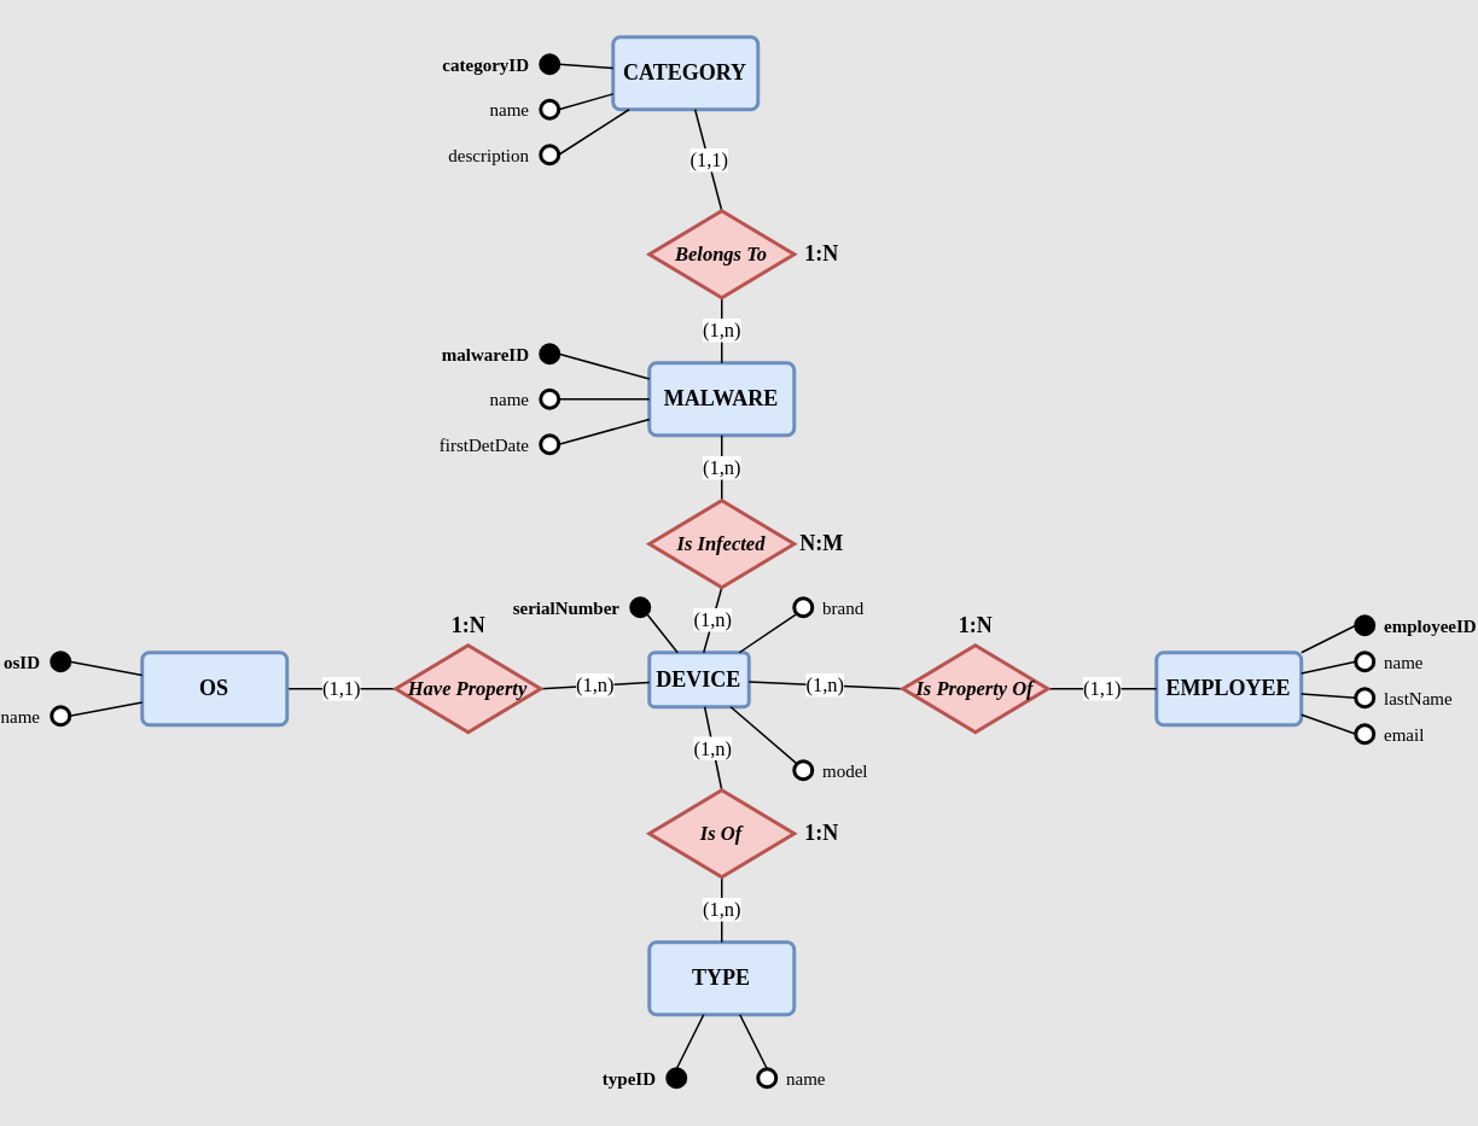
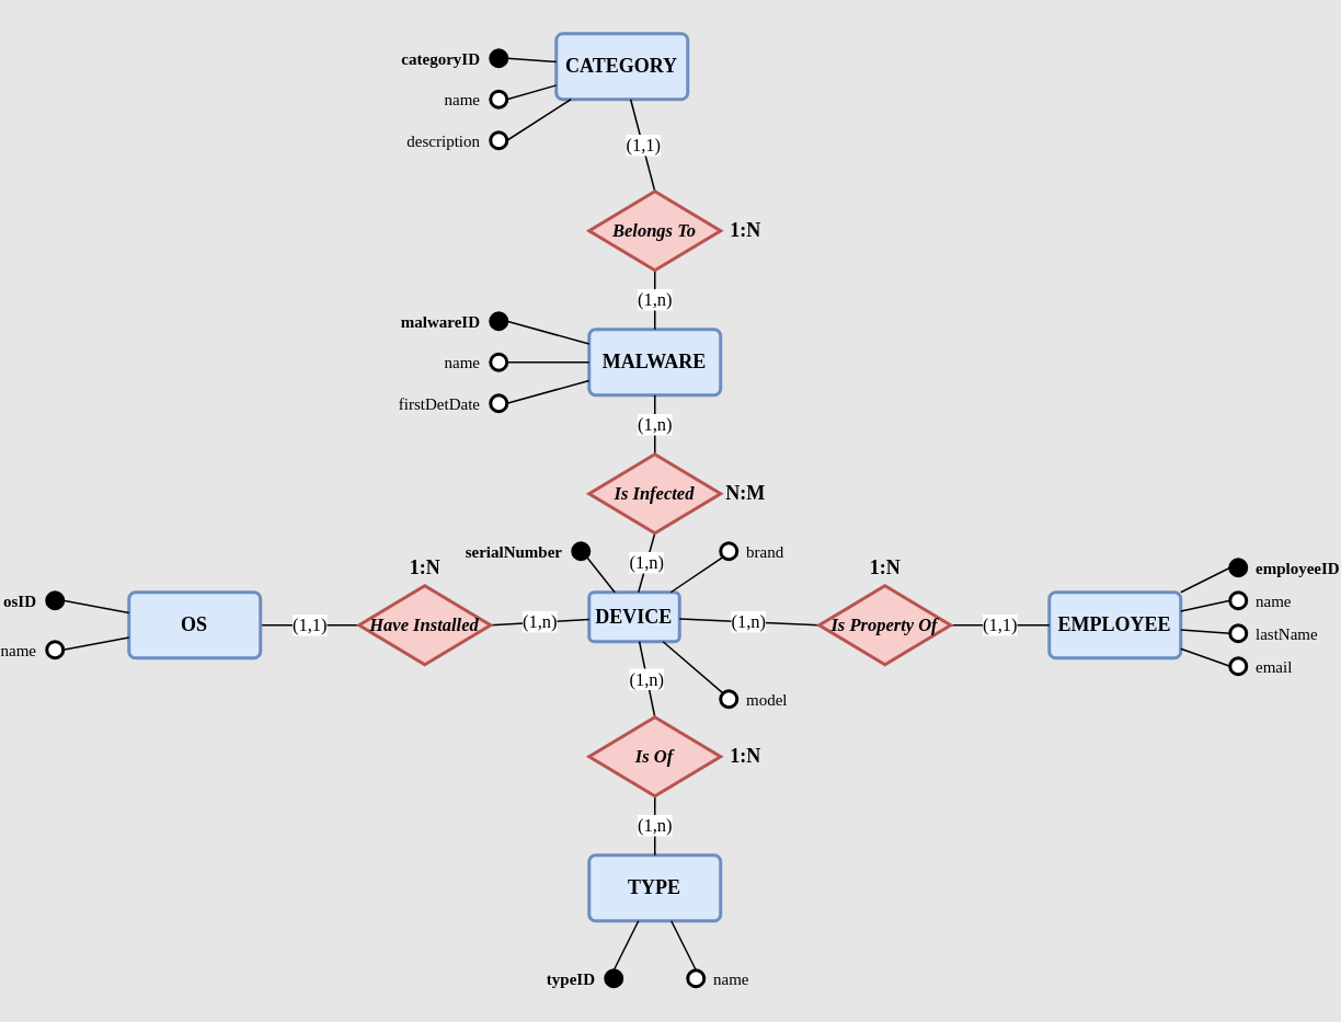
- <mxCell id="14" value="Have Property" style="shape=stencil(rZRpDsIgEIVPw88aKPEApuo9sI6WFKEBXHp7p6VVu5C4JaTJvMd8Q4eF8MwVogKS0ivha5KmjFL8YlyMYuEqyH0QL8JKsVMQHOetKeEq977LkboAK33j8g2hK5zTDJ7lRmuESKPdwHnxESakxlx6CzC6WIYydYgTumBBqLDICTzYbmKrbr8Gs39xB9RHlR+p7Gsqz1CJdZ5nO5GXR2vOej/NinoHY2HG6O1KNEdhYvT2yVzg+WfLYcMSFm9ND1BSvwAeR7QeAN8HjFbAPl7Bx/VzZRzEth/1SAOx8VKpcN9i2fNuS53sWquGB6AV7g==);whiteSpace=wrap;html=1;strokeWidth=2;fontSize=11;snapToPoint=1;fontFamily=Verdana;fillColor=#f8cecc;strokeColor=#b85450;fontStyle=3" vertex="1" parent="1"><mxGeometry x="210" y="360" width="80" height="40" as="geometry" /></mxCell>
+ <mxCell id="14" value="Have Installed" style="shape=stencil(rZRpDsIgEIVPw88aKPEApuo9sI6WFKEBXHp7p6VVu5C4JaTJvMd8Q4eF8MwVogKS0ivha5KmjFL8YlyMYuEqyH0QL8JKsVMQHOetKeEq977LkboAK33j8g2hK5zTDJ7lRmuESKPdwHnxESakxlx6CzC6WIYydYgTumBBqLDICTzYbmKrbr8Gs39xB9RHlR+p7Gsqz1CJdZ5nO5GXR2vOej/NinoHY2HG6O1KNEdhYvT2yVzg+WfLYcMSFm9ND1BSvwAeR7QeAN8HjFbAPl7Bx/VzZRzEth/1SAOx8VKpcN9i2fNuS53sWquGB6AV7g==);whiteSpace=wrap;html=1;strokeWidth=2;fontSize=11;snapToPoint=1;fontFamily=Verdana;fillColor=#f8cecc;strokeColor=#b85450;fontStyle=3" vertex="1" parent="1"><mxGeometry x="210" y="360" width="80" height="40" as="geometry" /></mxCell>
